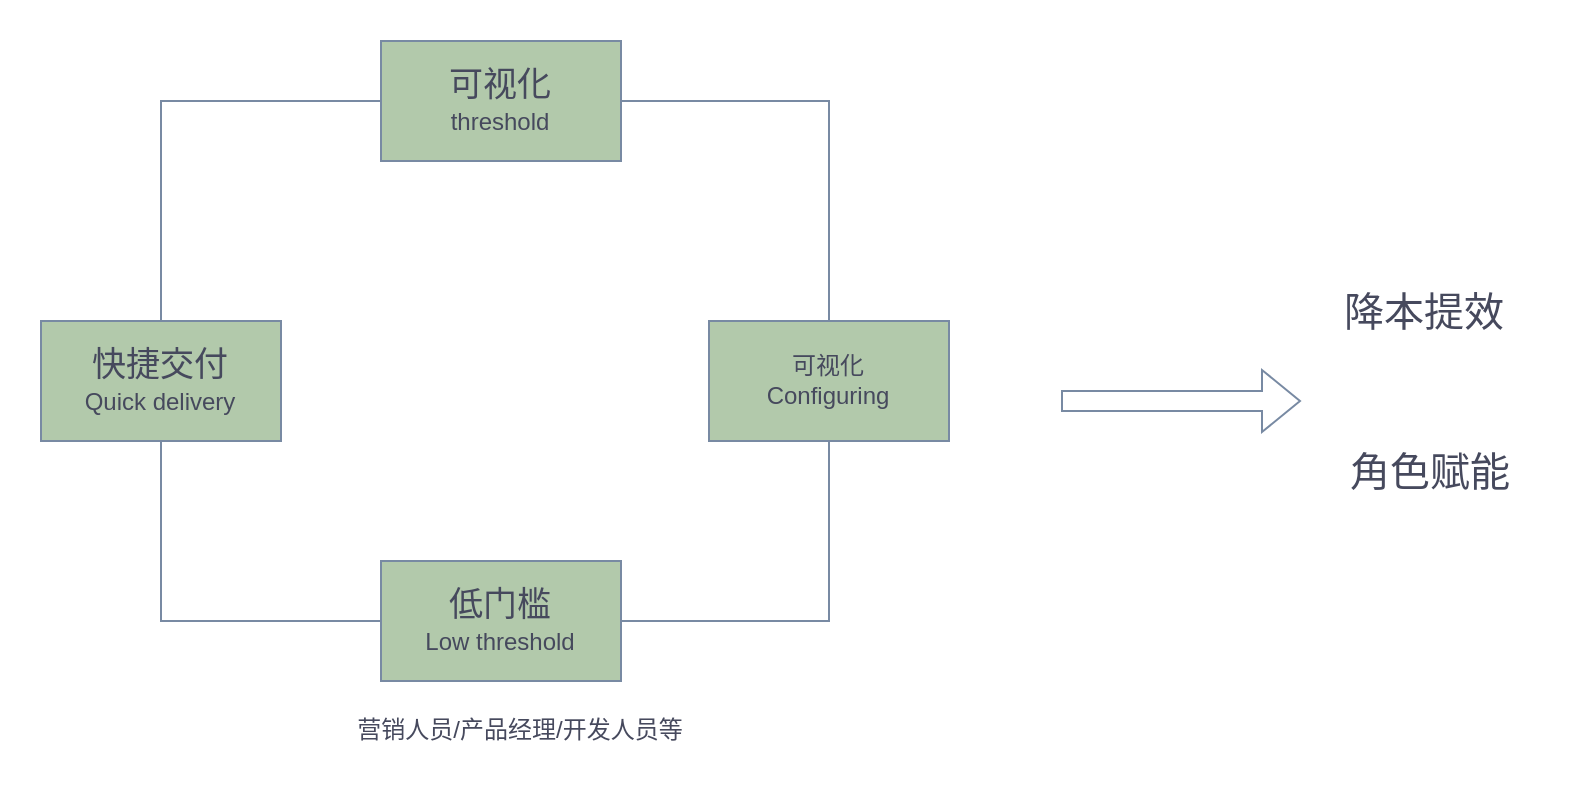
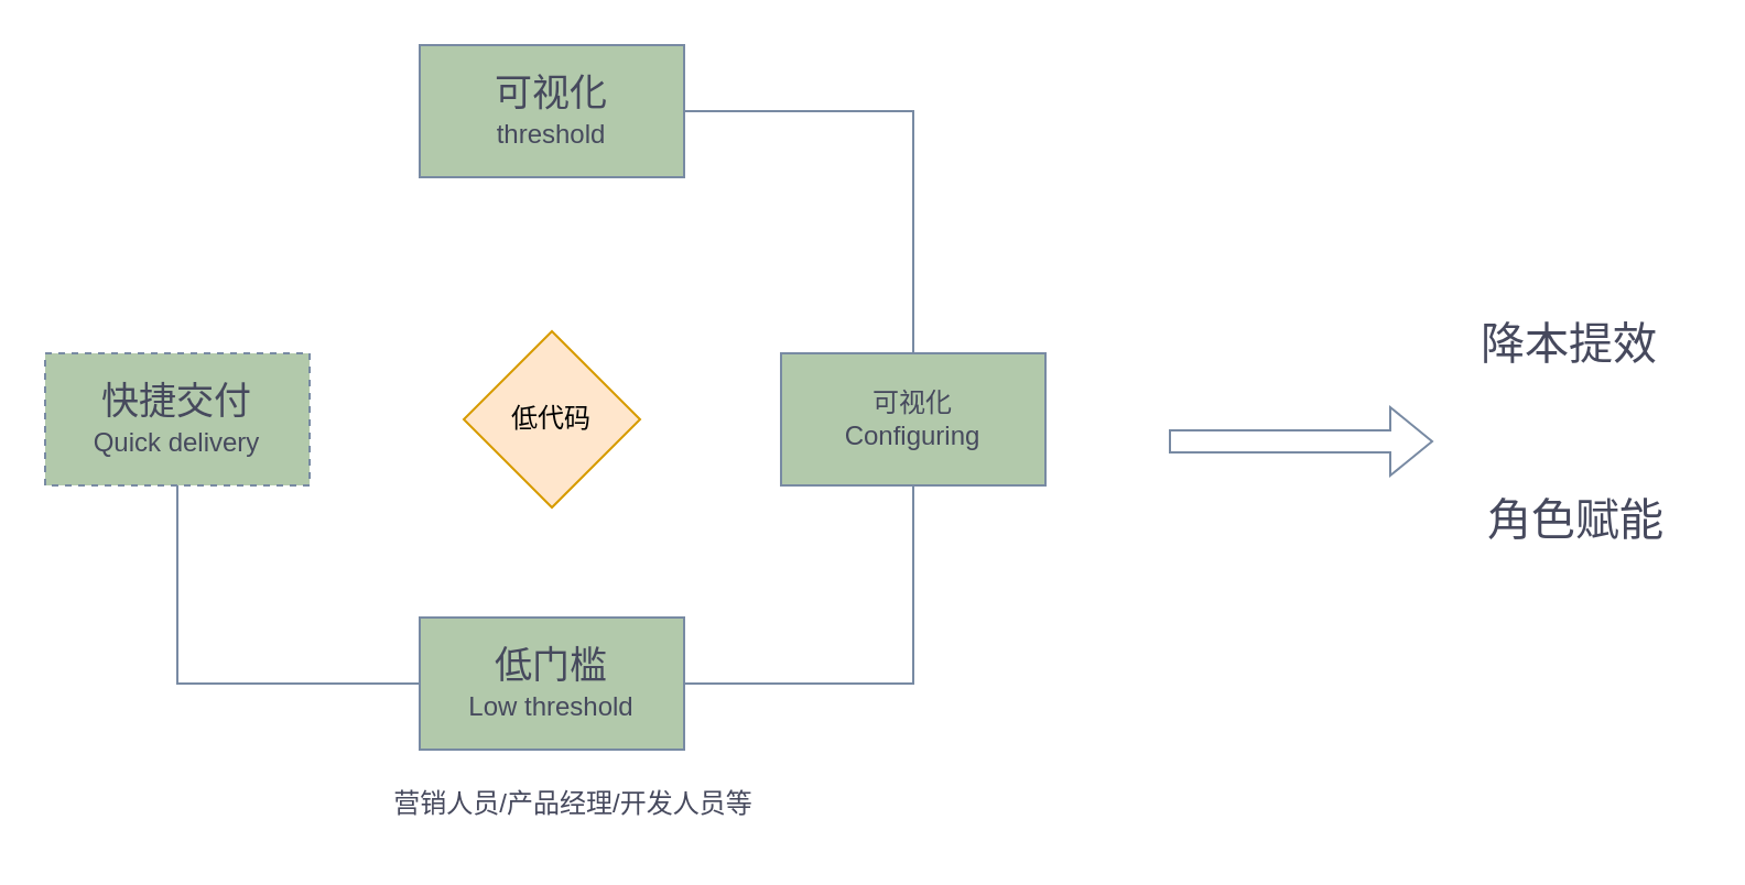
- <mxCell id="2" style="edgeStyle=orthogonalEdgeStyle;rounded=0;orthogonalLoop=1;jettySize=auto;html=1;exitX=0;exitY=0.5;exitDx=0;exitDy=0;strokeColor=#788AA3;fontColor=#46495D;fillColor=#B2C9AB;endArrow=none;endFill=0;" edge="1" parent="1" source="4" target="6"><mxGeometry relative="1" as="geometry" /></mxCell>
- <mxCell id="6" value="&lt;font style=&quot;font-size: 17px;&quot;&gt;快捷交付&lt;/font&gt;&lt;div&gt;Quick delivery&lt;br&gt;&lt;/div&gt;" style="rounded=0;whiteSpace=wrap;html=1;labelBackgroundColor=none;fillColor=#B2C9AB;strokeColor=#788AA3;fontColor=#46495D;" vertex="1" parent="1"><mxGeometry x="20" y="160" width="120" height="60" as="geometry" /></mxCell>
+ <mxCell id="6" value="&lt;font style=&quot;font-size: 17px;&quot;&gt;快捷交付&lt;/font&gt;&lt;div&gt;Quick delivery&lt;br&gt;&lt;/div&gt;" style="rounded=0;whiteSpace=wrap;html=1;labelBackgroundColor=none;fillColor=#B2C9AB;strokeColor=#788AA3;fontColor=#46495D;dashed=1;" vertex="1" parent="1"><mxGeometry x="20" y="160" width="120" height="60" as="geometry" /></mxCell>
+ <mxCell id="10" value="低代码" style="rhombus;whiteSpace=wrap;html=1;fillColor=#ffe6cc;strokeColor=#d79b00;labelBackgroundColor=none;" vertex="1" parent="1"><mxGeometry x="210" y="150" width="80" height="80" as="geometry" /></mxCell>
